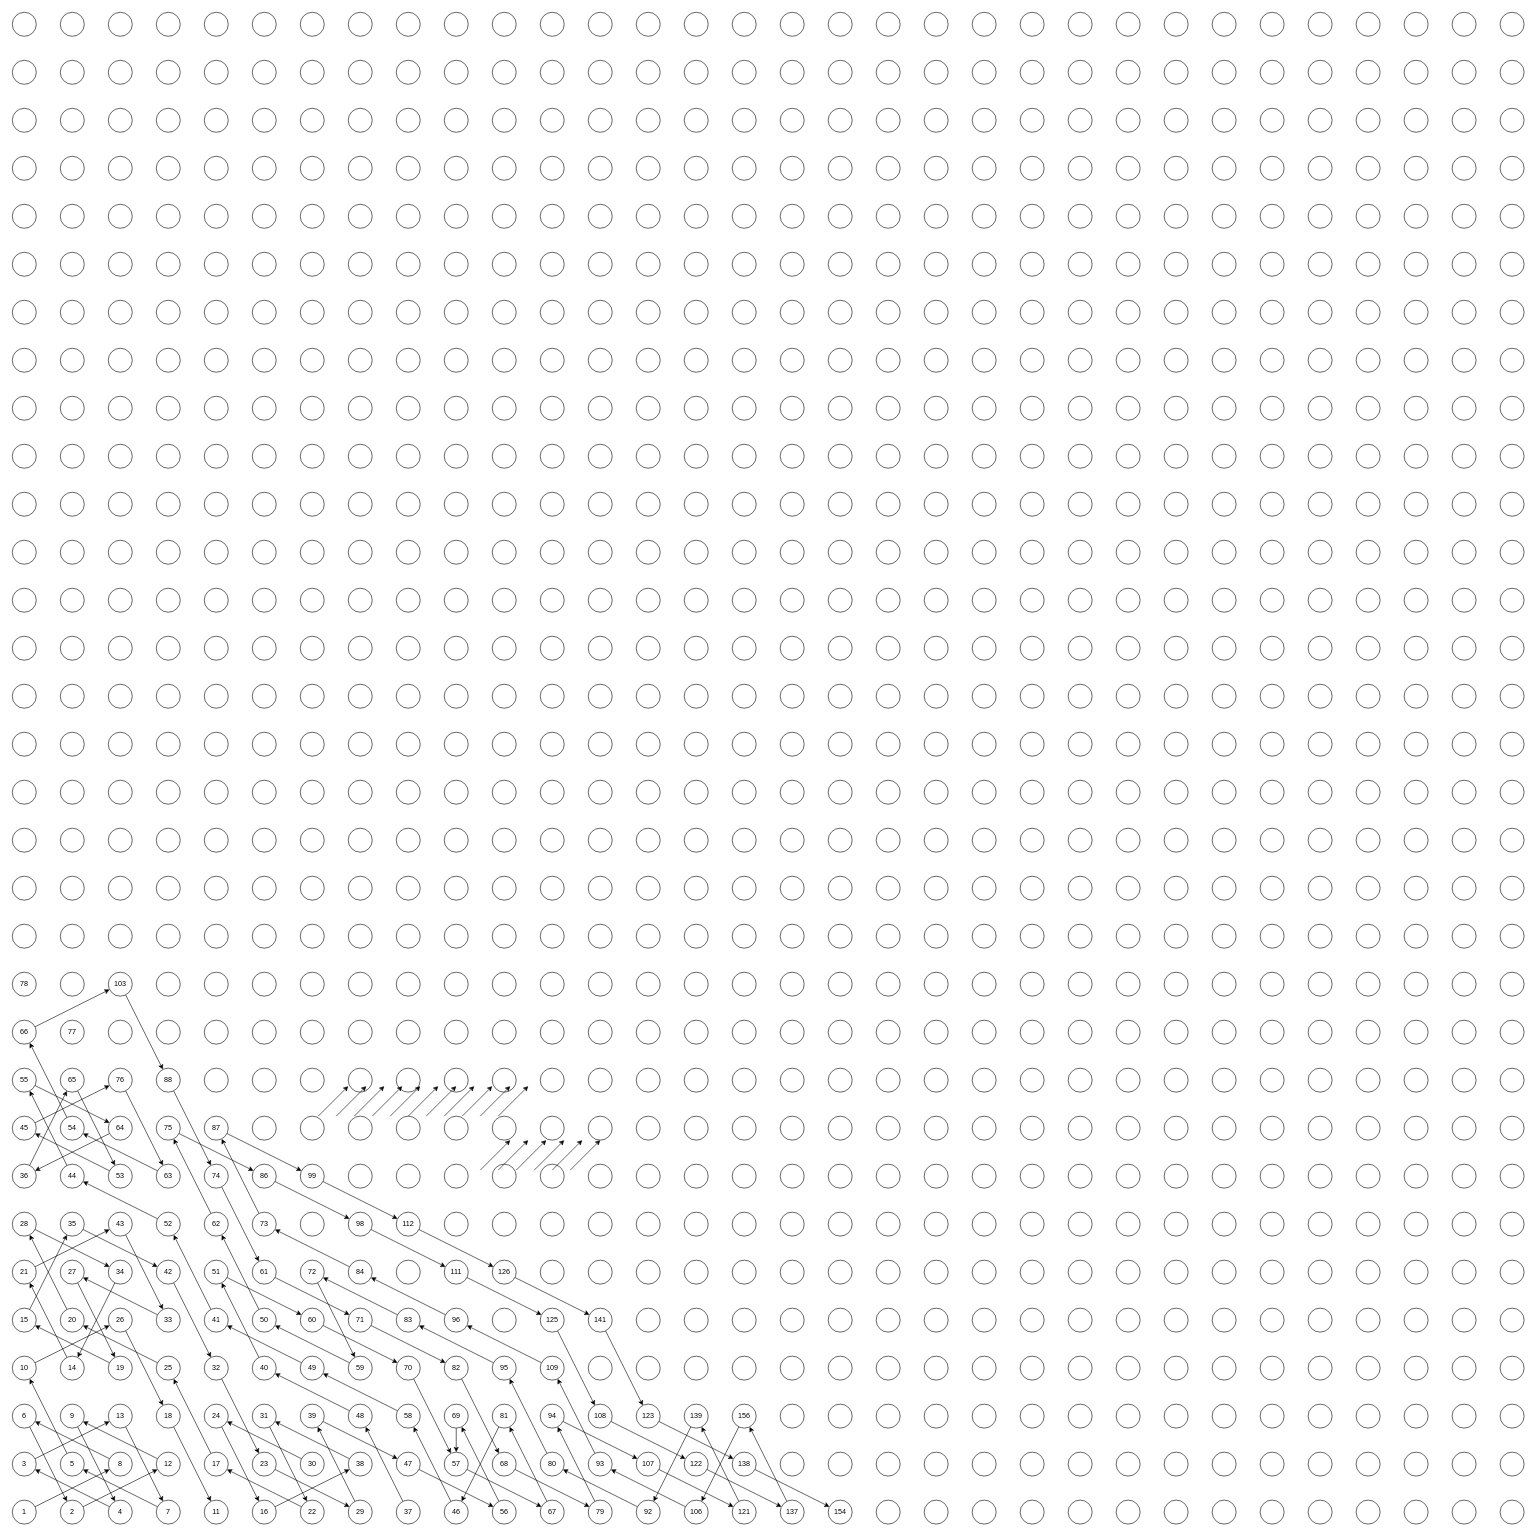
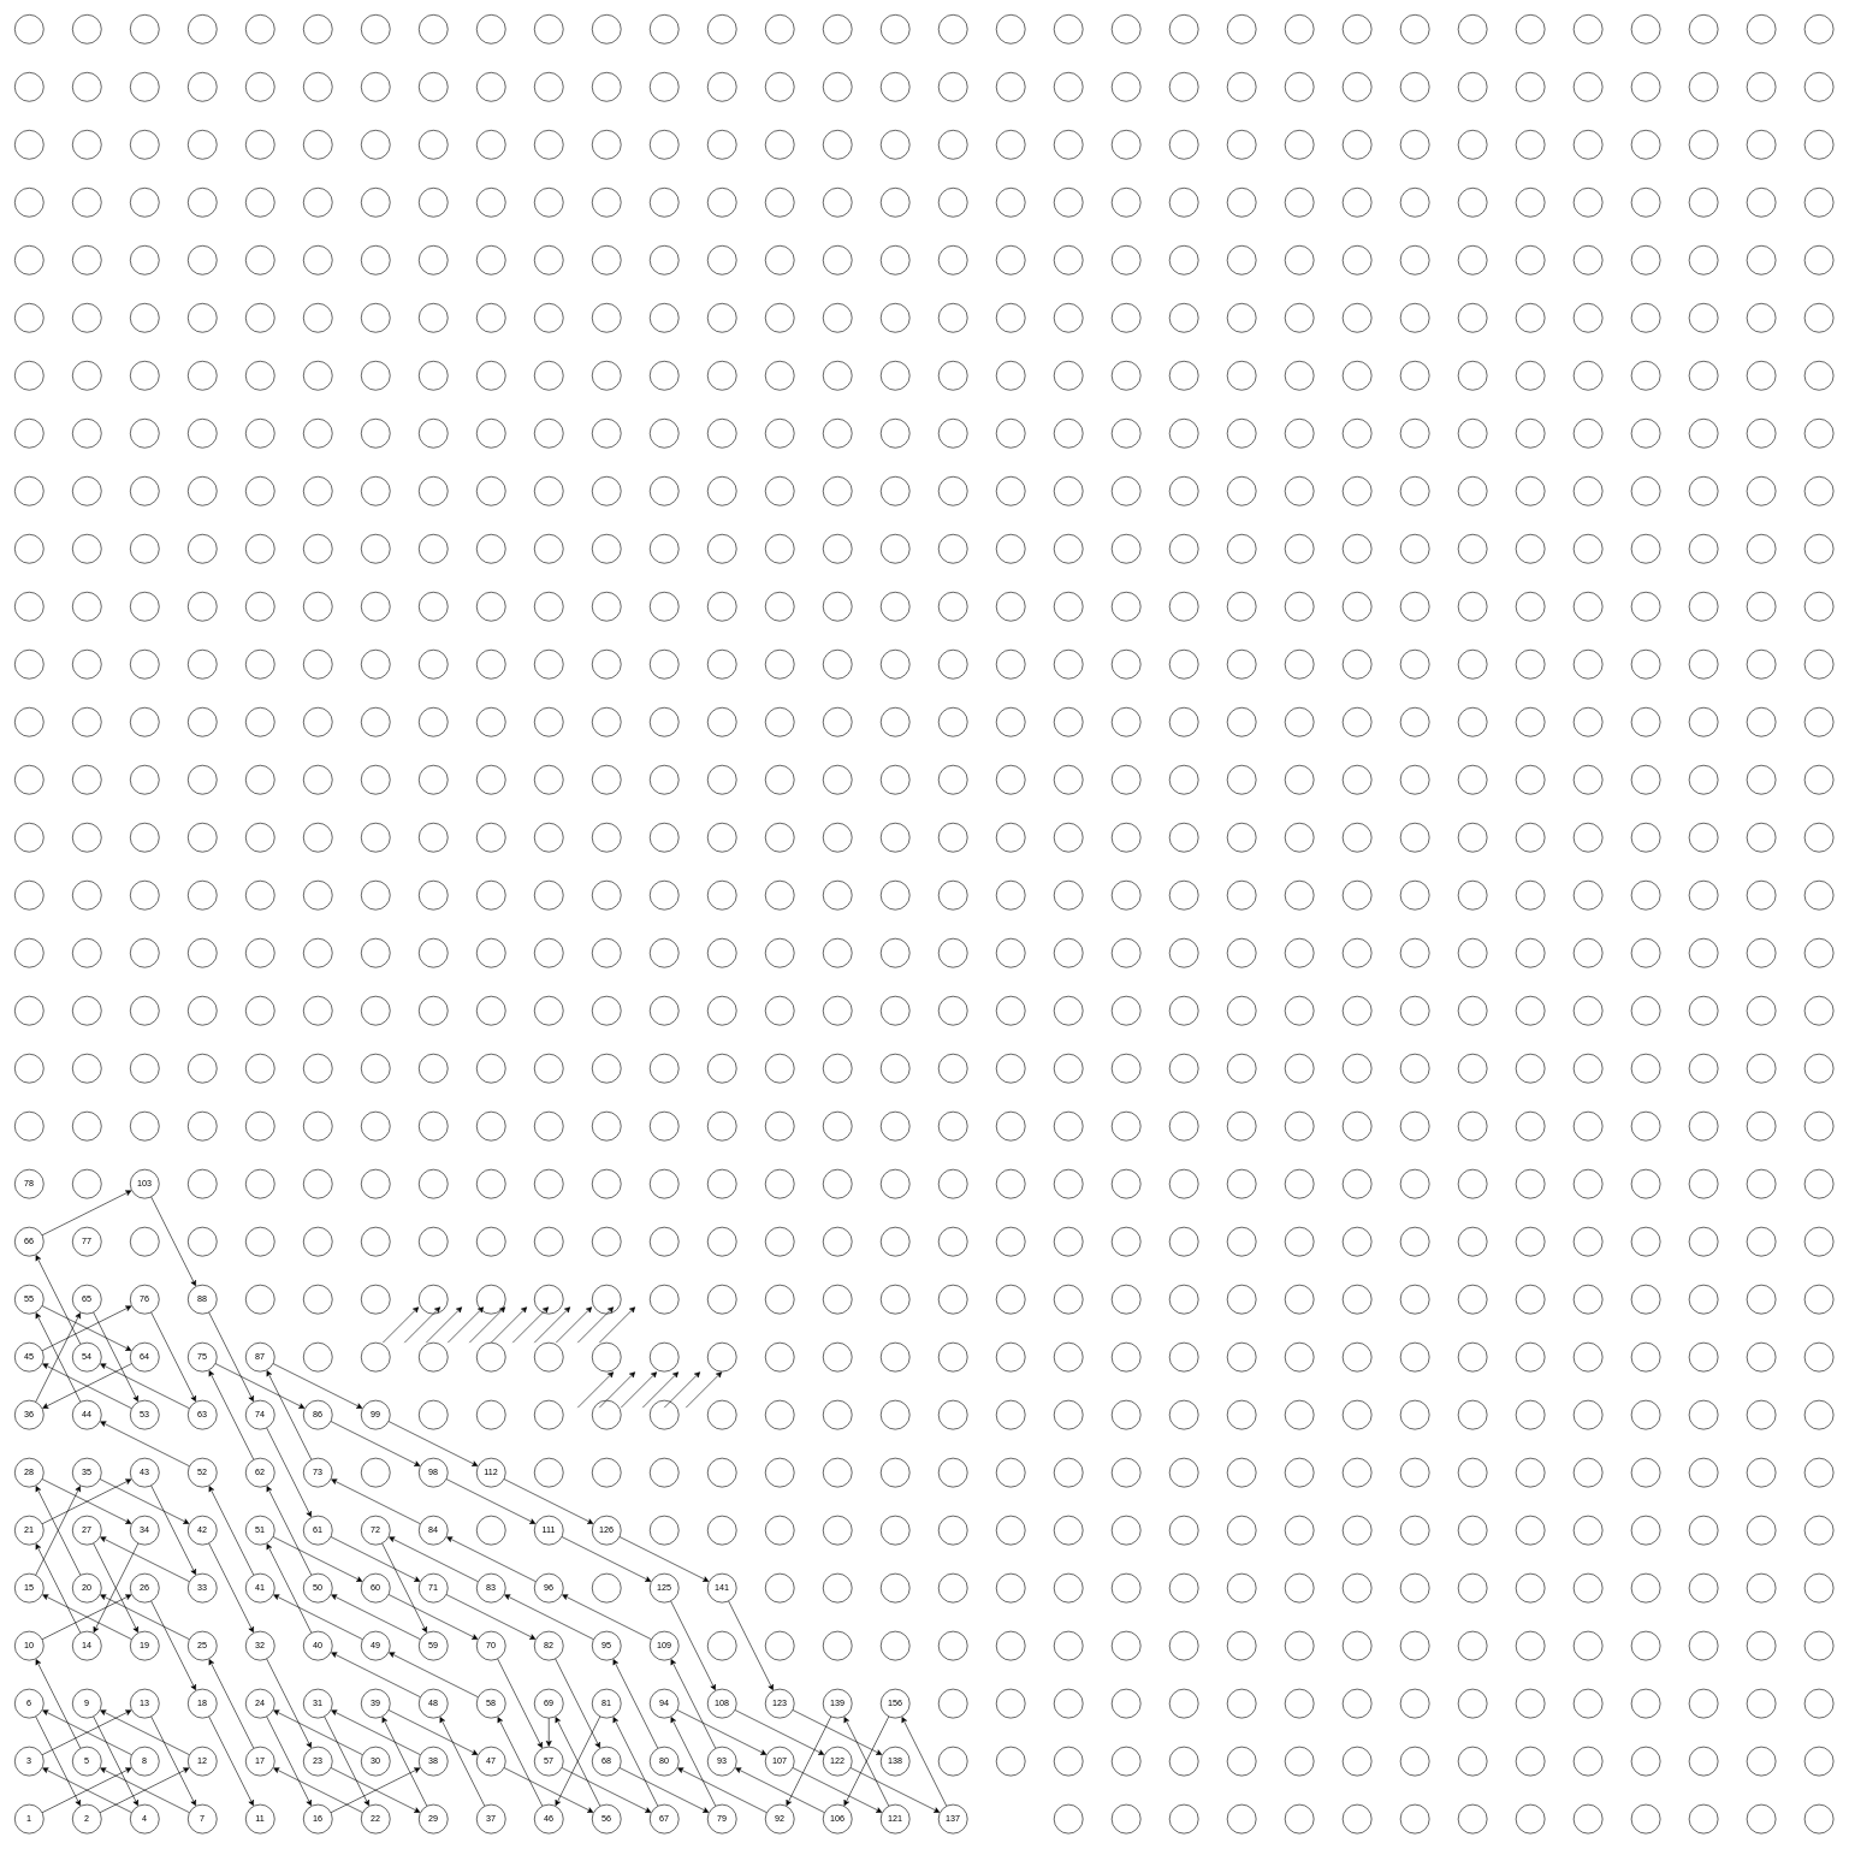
- <mxCell id="1144" value="" style="endArrow=classic;html=1;rounded=0;" edge="1" parent="1" source="817" target="787"><mxGeometry width="50" height="50" relative="1" as="geometry"><mxPoint x="770" y="1950" as="sourcePoint" /><mxPoint x="820" y="1900" as="targetPoint" /></mxGeometry></mxCell>
- <mxCell id="787" value="154" style="ellipse;whiteSpace=wrap;html=1;aspect=fixed;" vertex="1" parent="1"><mxGeometry x="1380" y="2500" width="40" height="40" as="geometry" /></mxCell>
